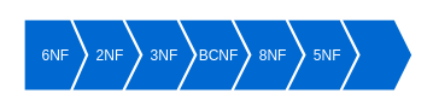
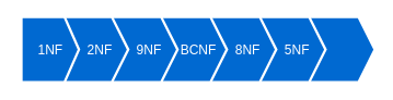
- <mxCell id="22" value="6NF" style="text;html=1;strokeColor=none;fillColor=none;align=center;verticalAlign=middle;whiteSpace=wrap;rounded=0;fontSize=16;fontStyle=0;fontColor=#FFFFFF;" vertex="1" parent="20"><mxGeometry x="10" y="25" width="49.5" height="30" as="geometry" /></mxCell>
+ <mxCell id="22" value="1NF" style="text;html=1;strokeColor=none;fillColor=none;align=center;verticalAlign=middle;whiteSpace=wrap;rounded=0;fontSize=16;fontStyle=0;fontColor=#FFFFFF;" vertex="1" parent="20"><mxGeometry x="10" y="25" width="49.5" height="30" as="geometry" /></mxCell>
- <mxCell id="16" value="3NF" style="text;html=1;strokeColor=none;fillColor=none;align=center;verticalAlign=middle;whiteSpace=wrap;rounded=0;fontSize=16;fontStyle=0;fontColor=#FFFFFF;" vertex="1" parent="14"><mxGeometry x="20" y="25" width="49.5" height="30" as="geometry" /></mxCell>
+ <mxCell id="16" value="9NF" style="text;html=1;strokeColor=none;fillColor=none;align=center;verticalAlign=middle;whiteSpace=wrap;rounded=0;fontSize=16;fontStyle=0;fontColor=#FFFFFF;" vertex="1" parent="14"><mxGeometry x="20" y="25" width="49.5" height="30" as="geometry" /></mxCell>
